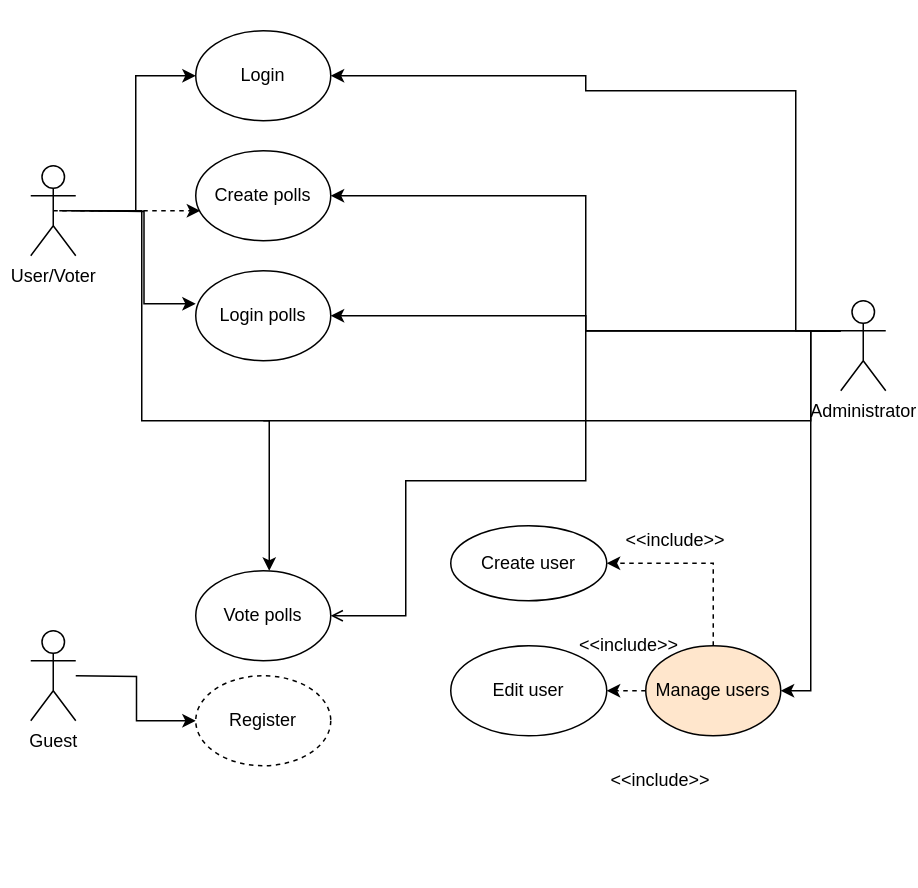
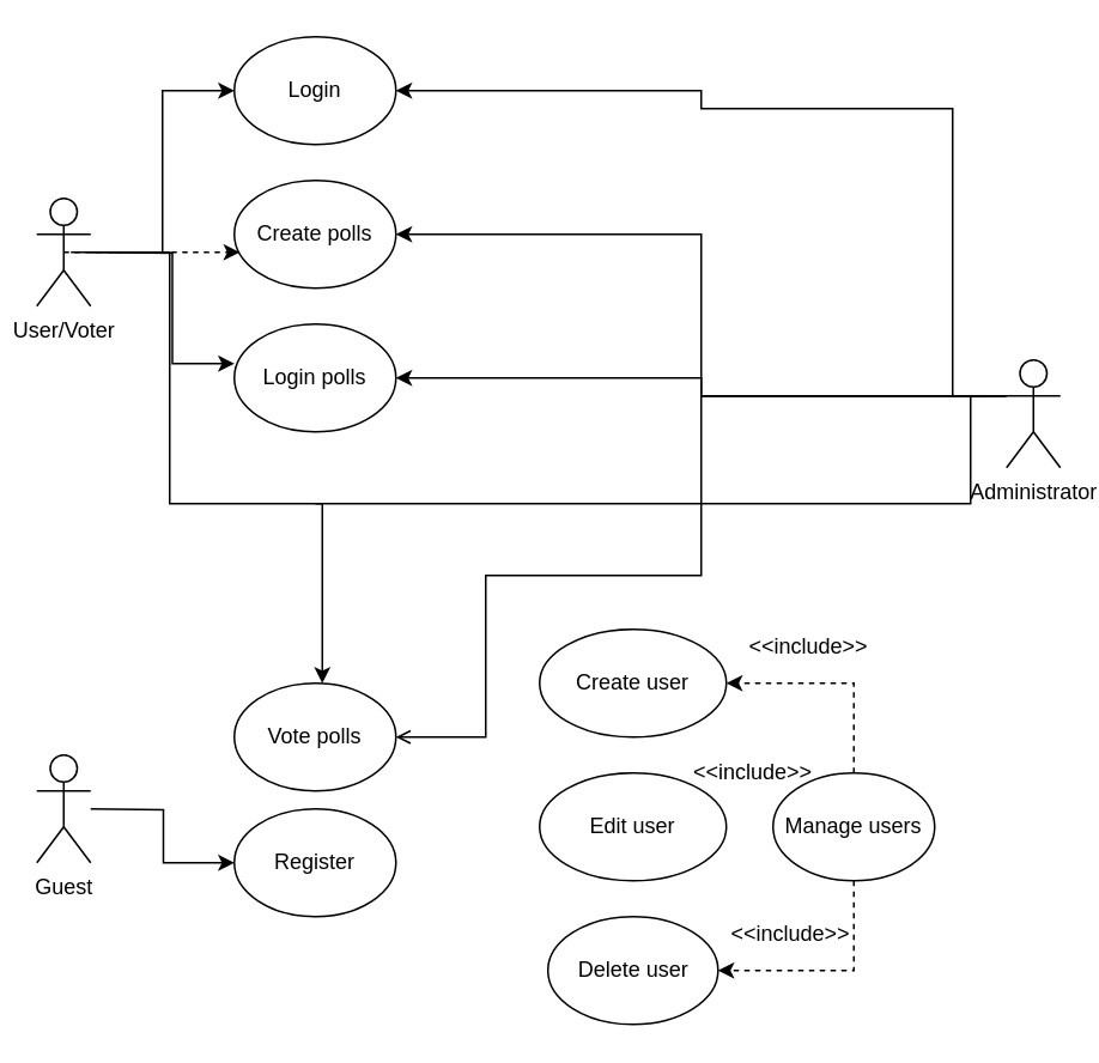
- <mxCell id="26" value="Create user" style="ellipse;whiteSpace=wrap;html=1;" parent="1" vertex="1"><mxGeometry x="300" y="350" width="104" height="50" as="geometry" /></mxCell>
+ <mxCell id="26" value="Create user" style="ellipse;whiteSpace=wrap;html=1;" parent="1" vertex="1"><mxGeometry x="300" y="350" width="104" height="60" as="geometry" /></mxCell>
- <mxCell id="7" style="edgeStyle=orthogonalEdgeStyle;rounded=0;orthogonalLoop=1;jettySize=auto;html=1;exitX=0;exitY=0.333;exitDx=0;exitDy=0;exitPerimeter=0;entryX=1;entryY=0.5;entryDx=0;entryDy=0;" parent="1" source="13" target="24" edge="1"><mxGeometry relative="1" as="geometry" /></mxCell>
- <mxCell id="22" style="edgeStyle=orthogonalEdgeStyle;rounded=0;orthogonalLoop=1;jettySize=auto;html=1;exitX=0;exitY=0.5;exitDx=0;exitDy=0;entryX=1;entryY=0.5;entryDx=0;entryDy=0;dashed=1;" parent="1" source="24" target="27" edge="1"><mxGeometry relative="1" as="geometry" /></mxCell>
- <mxCell id="24" value="Manage users" style="ellipse;whiteSpace=wrap;html=1;fillColor=#ffe6cc;" parent="1" vertex="1"><mxGeometry x="430" y="430" width="90" height="60" as="geometry" /></mxCell>
+ <mxCell id="24" value="Manage users" style="ellipse;whiteSpace=wrap;html=1;" parent="1" vertex="1"><mxGeometry x="430" y="430" width="90" height="60" as="geometry" /></mxCell>
- <mxCell id="18" value="Register" style="ellipse;whiteSpace=wrap;html=1;dashed=1;" parent="1" vertex="1"><mxGeometry x="130" y="450" width="90" height="60" as="geometry" /></mxCell>
+ <mxCell id="18" value="Register" style="ellipse;whiteSpace=wrap;html=1;" parent="1" vertex="1"><mxGeometry x="130" y="450" width="90" height="60" as="geometry" /></mxCell>
+ <mxCell id="25" value="Delete user" style="ellipse;whiteSpace=wrap;html=1;" parent="1" vertex="1"><mxGeometry x="304.63" y="510" width="94.75" height="60" as="geometry" /></mxCell>
+ <mxCell id="23" style="edgeStyle=orthogonalEdgeStyle;rounded=0;orthogonalLoop=1;jettySize=auto;html=1;exitX=0.5;exitY=1;exitDx=0;exitDy=0;entryX=1;entryY=0.5;entryDx=0;entryDy=0;dashed=1;" parent="1" source="24" target="25" edge="1"><mxGeometry relative="1" as="geometry" /></mxCell>
